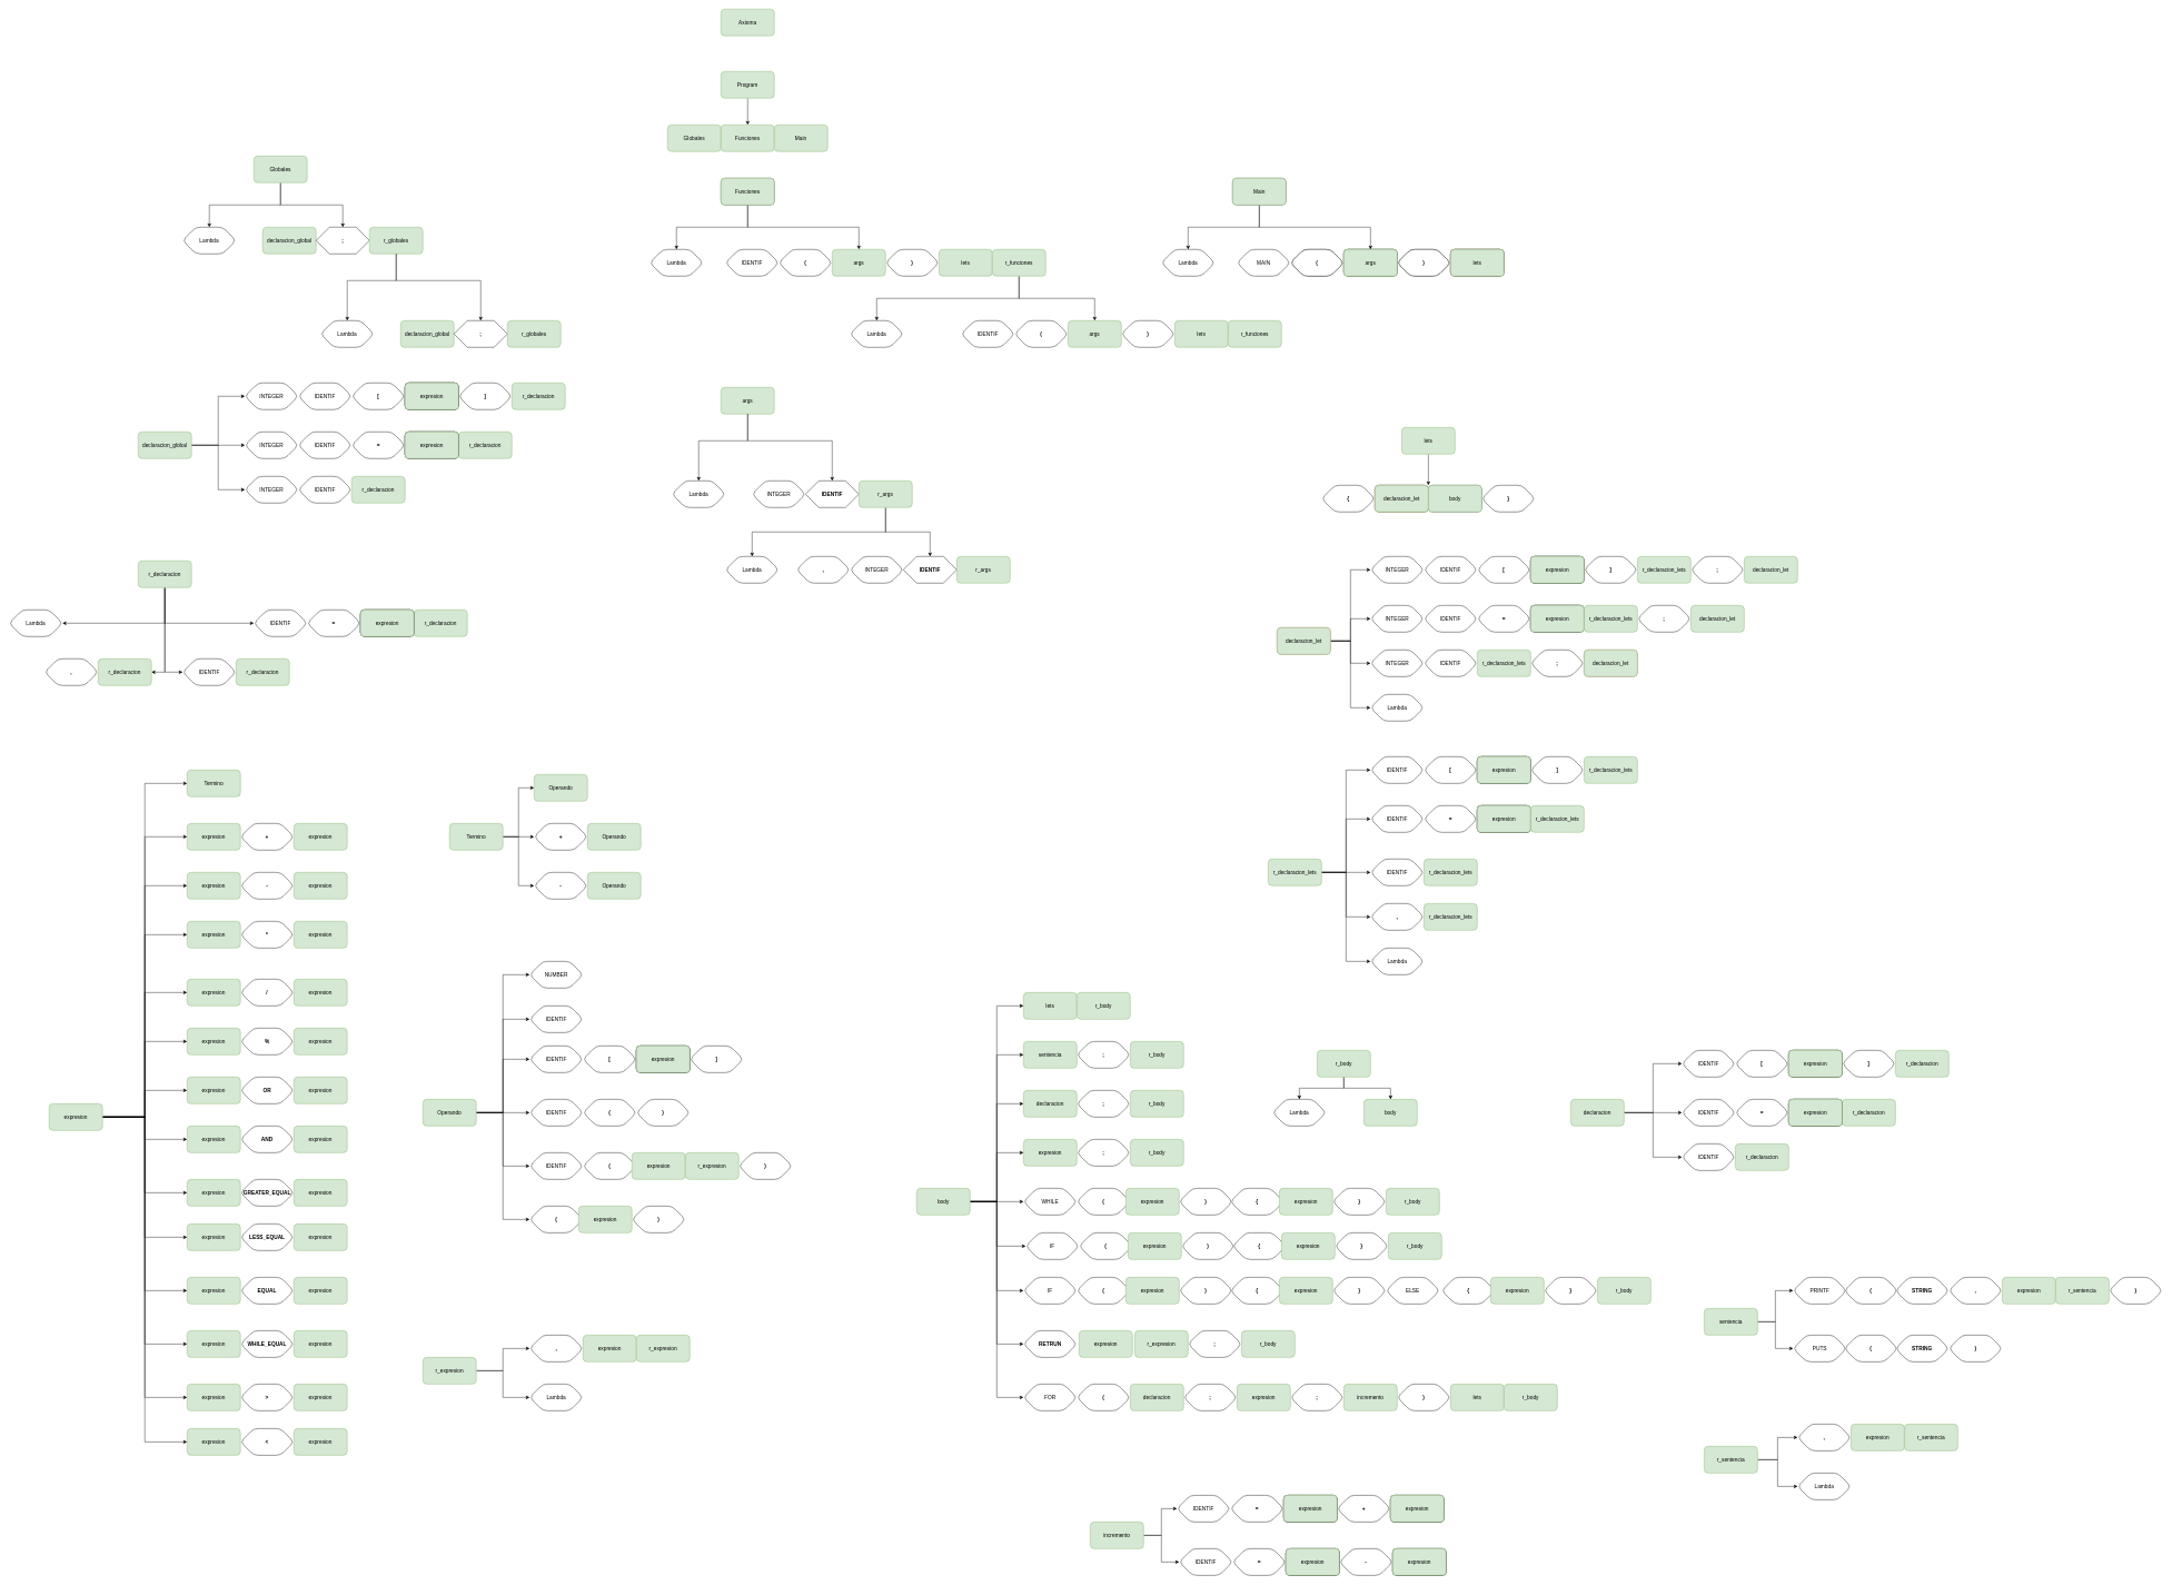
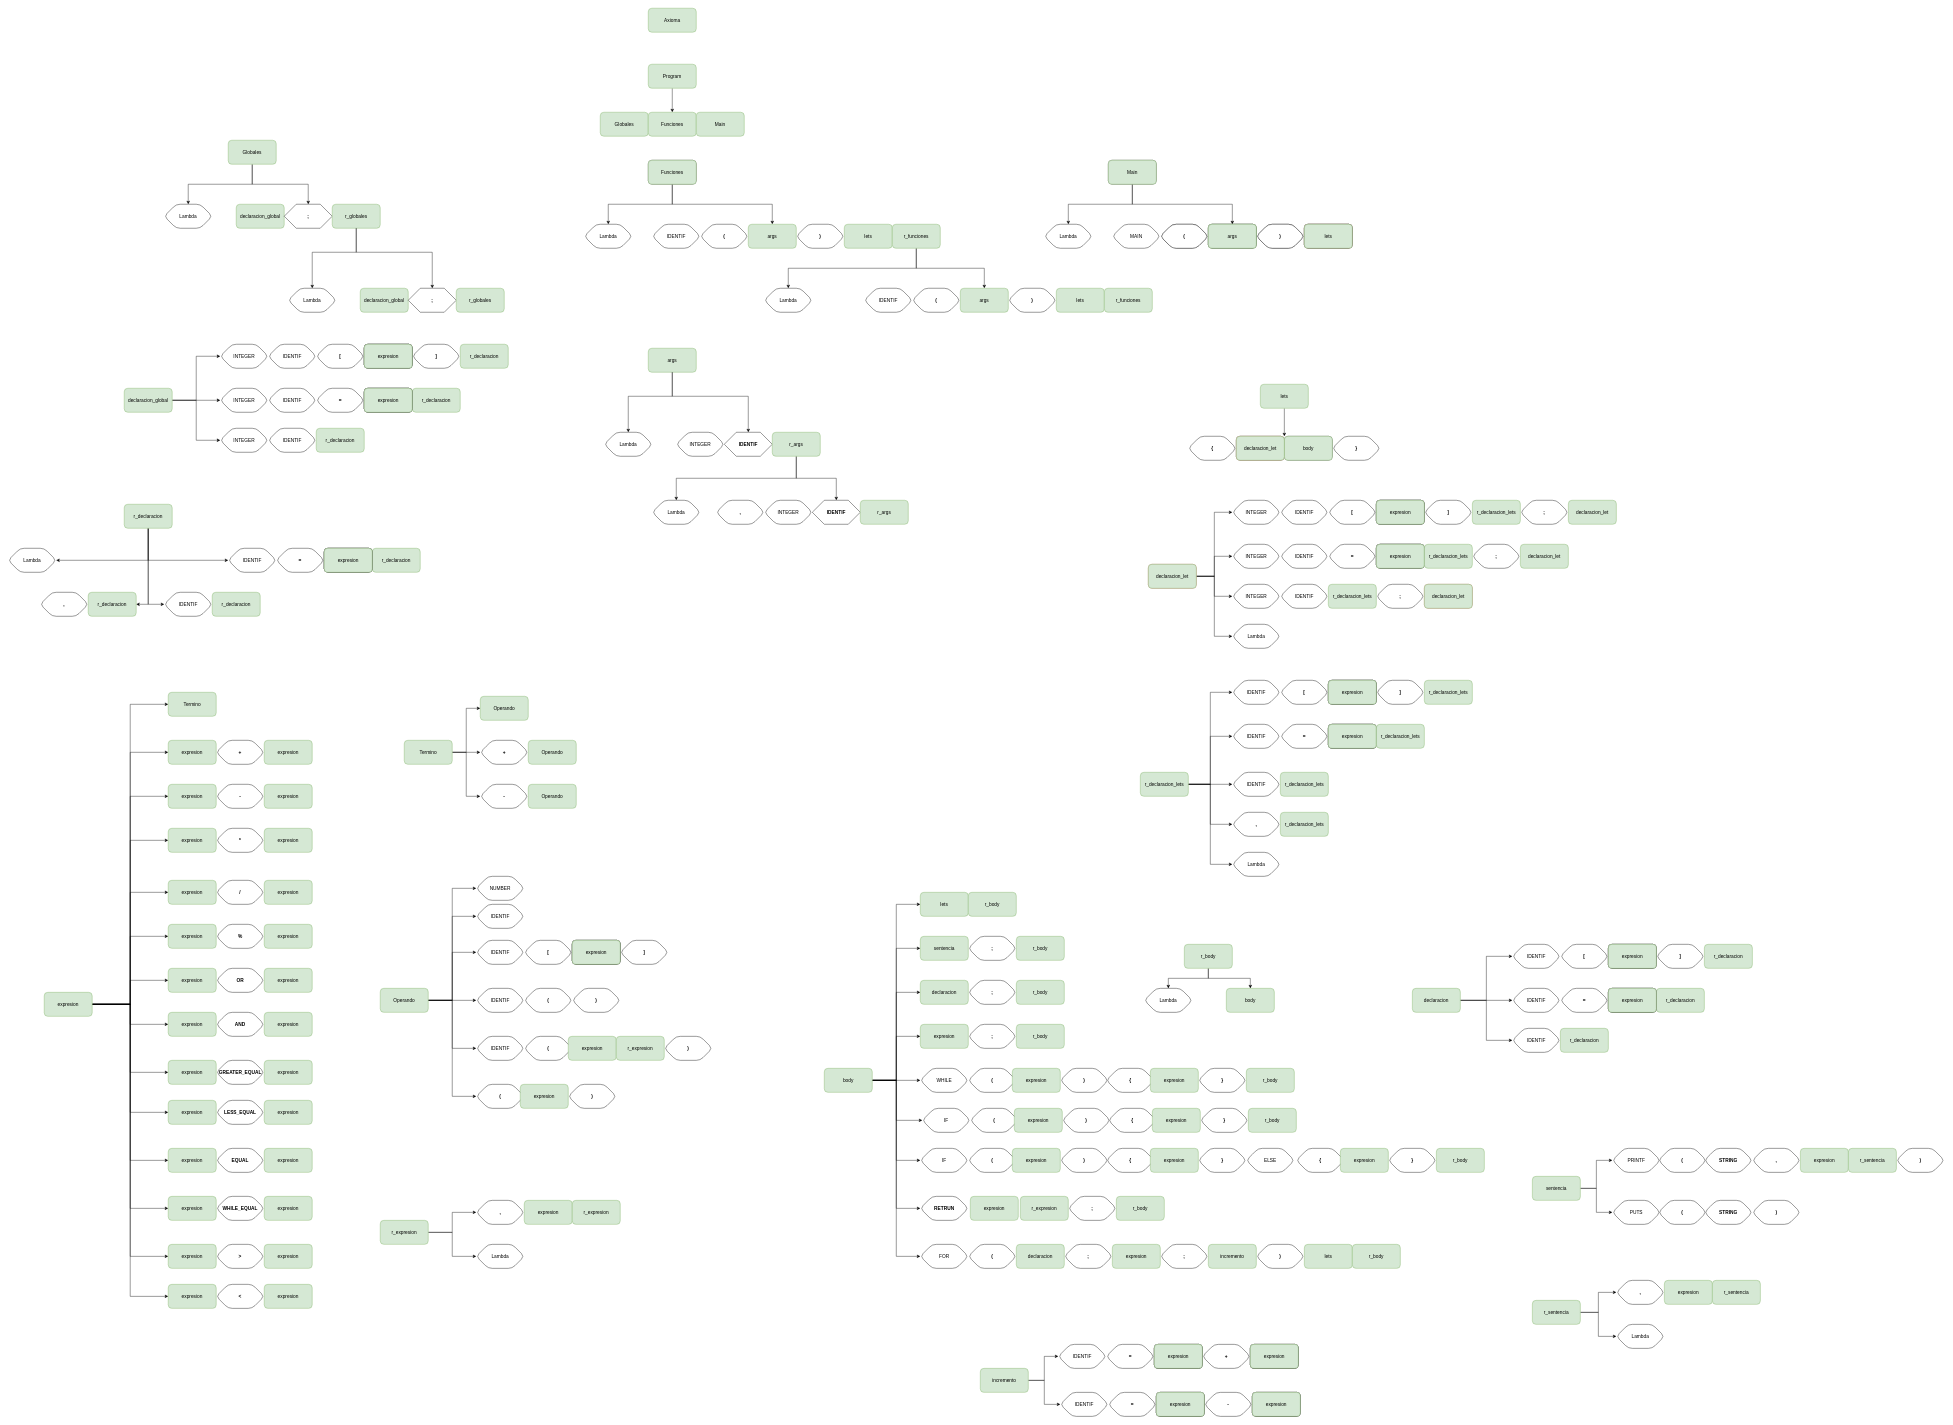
- <mxCell id="255" value="NUMBER" style="whiteSpace=wrap;html=1;rounded=1;shape=hexagon;perimeter=hexagonPerimeter2;" vertex="1" parent="1"><mxGeometry x="1190" y="2160" width="120" height="60" as="geometry" /></mxCell>
+ <mxCell id="255" value="NUMBER" style="whiteSpace=wrap;html=1;rounded=1;shape=hexagon;perimeter=hexagonPerimeter2;" vertex="1" parent="1"><mxGeometry x="1190" y="2190" width="120" height="60" as="geometry" /></mxCell>
